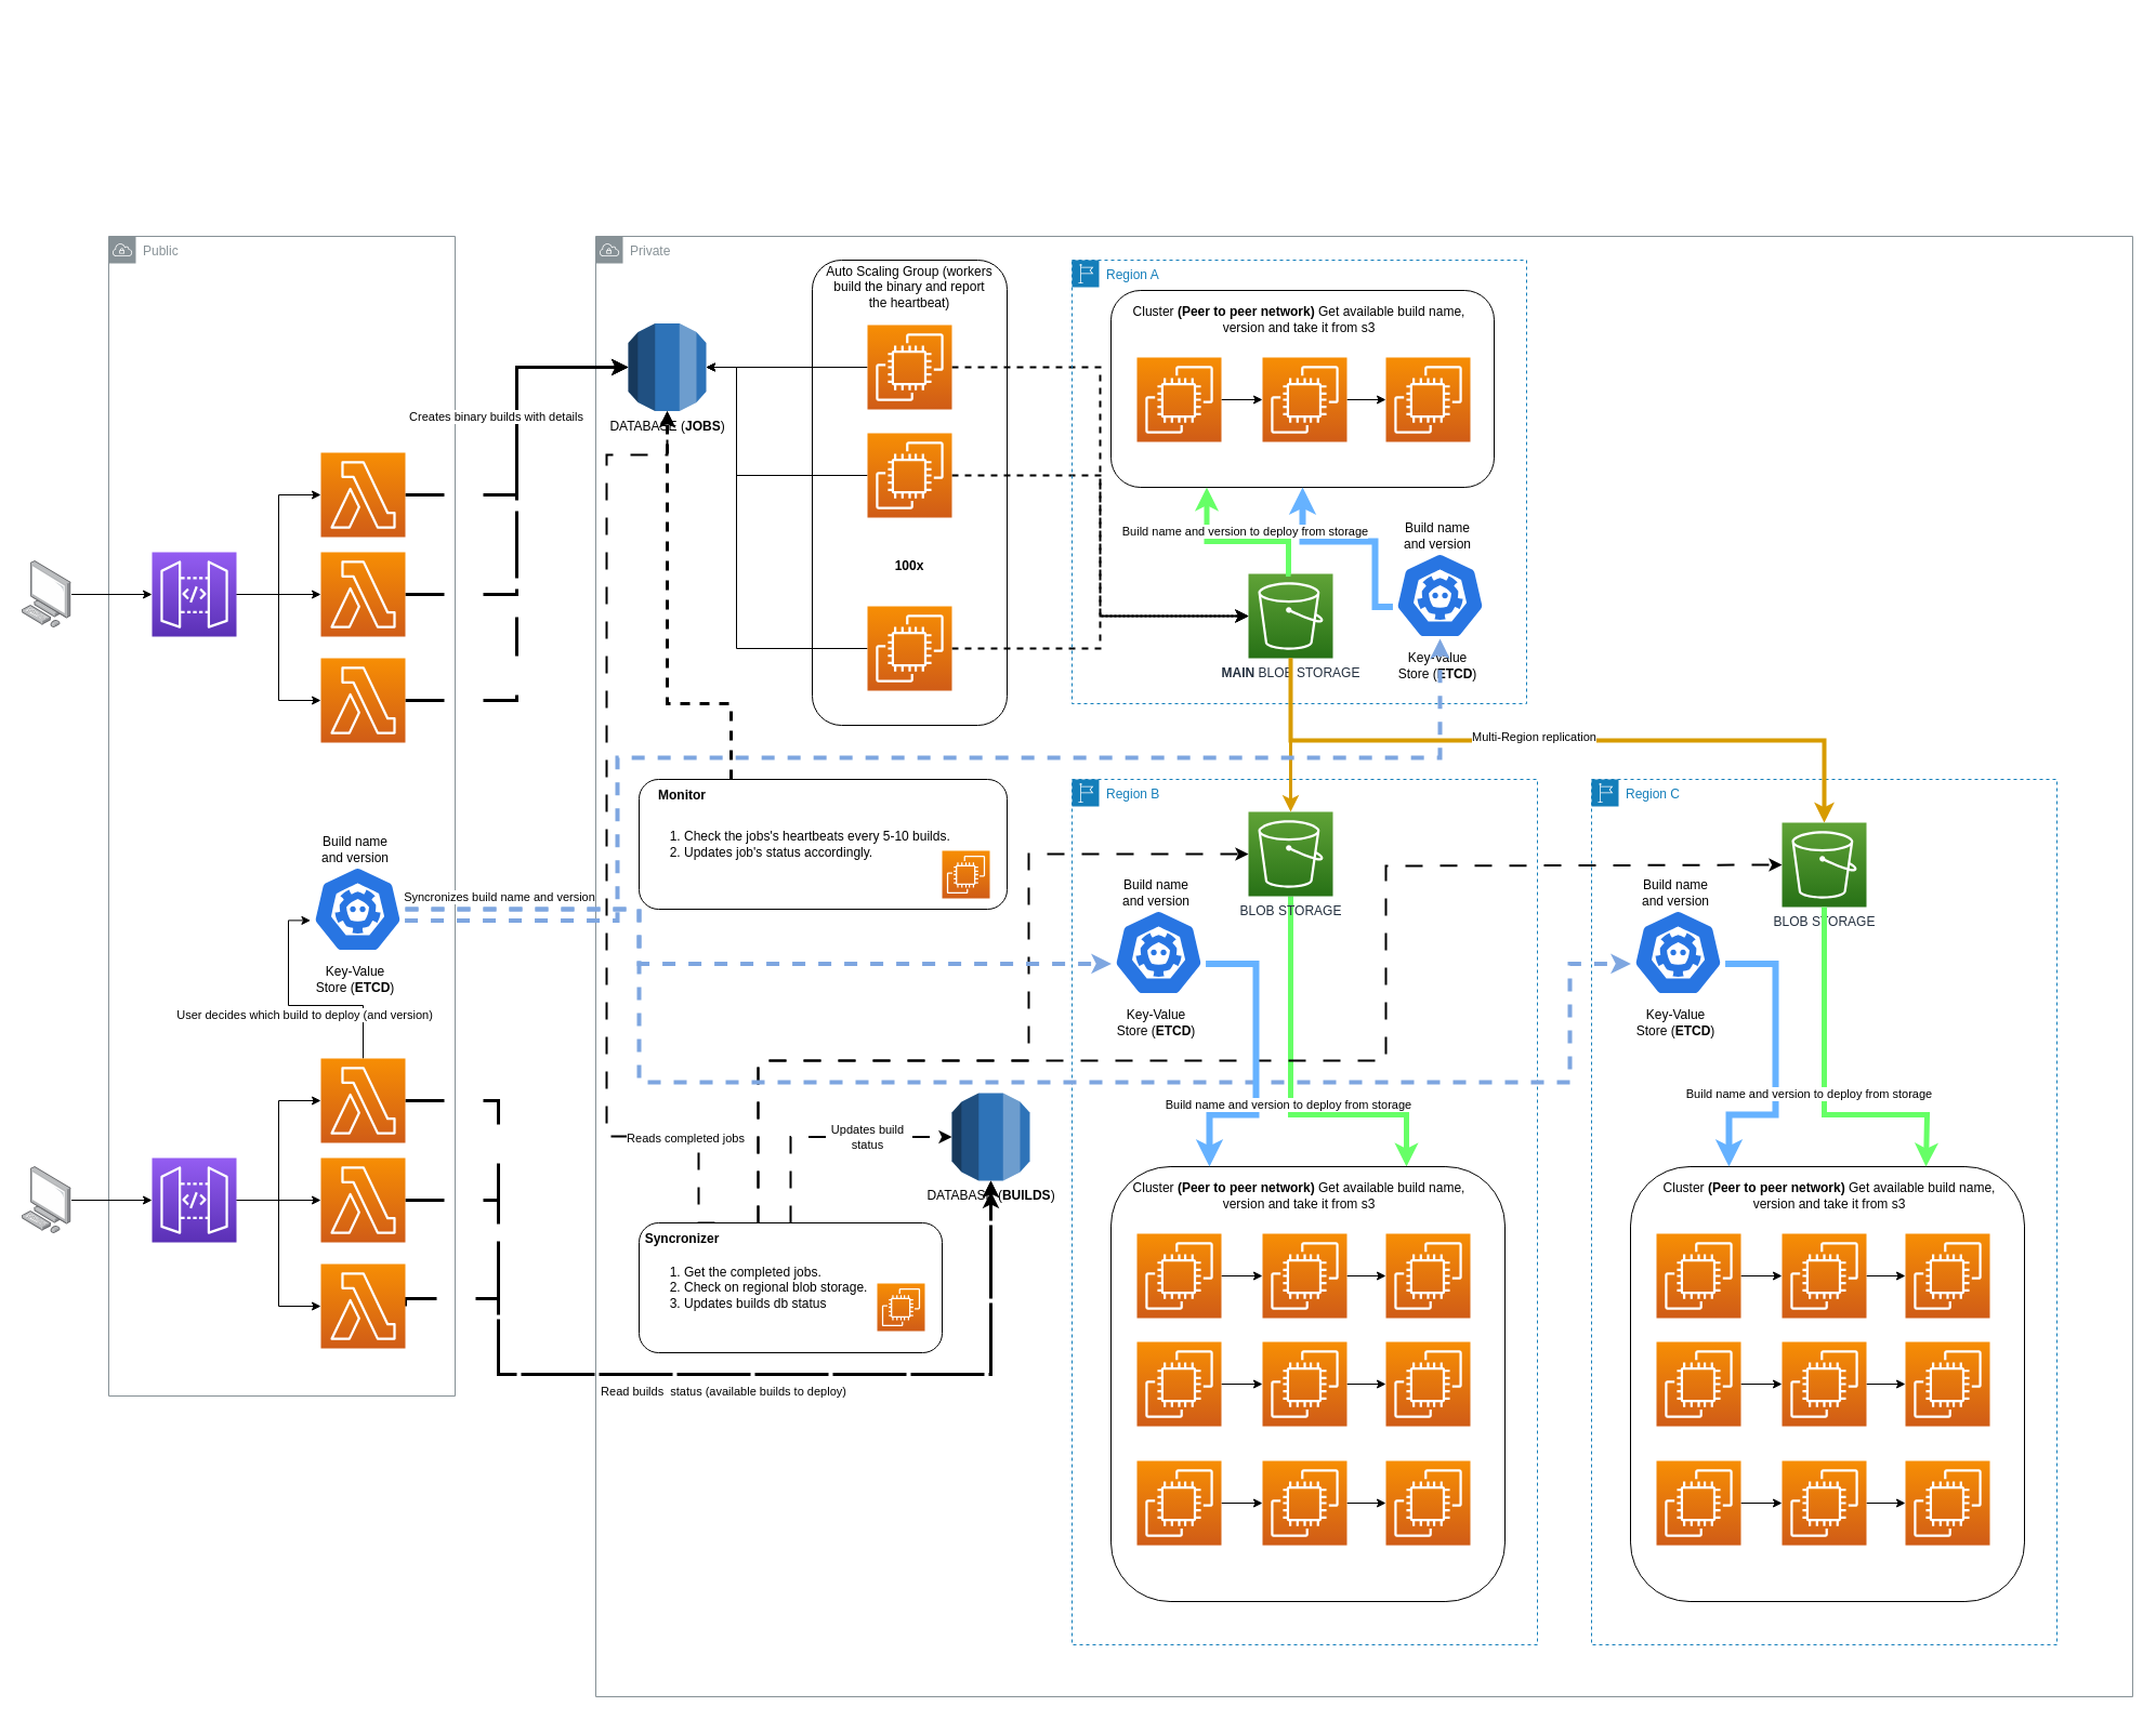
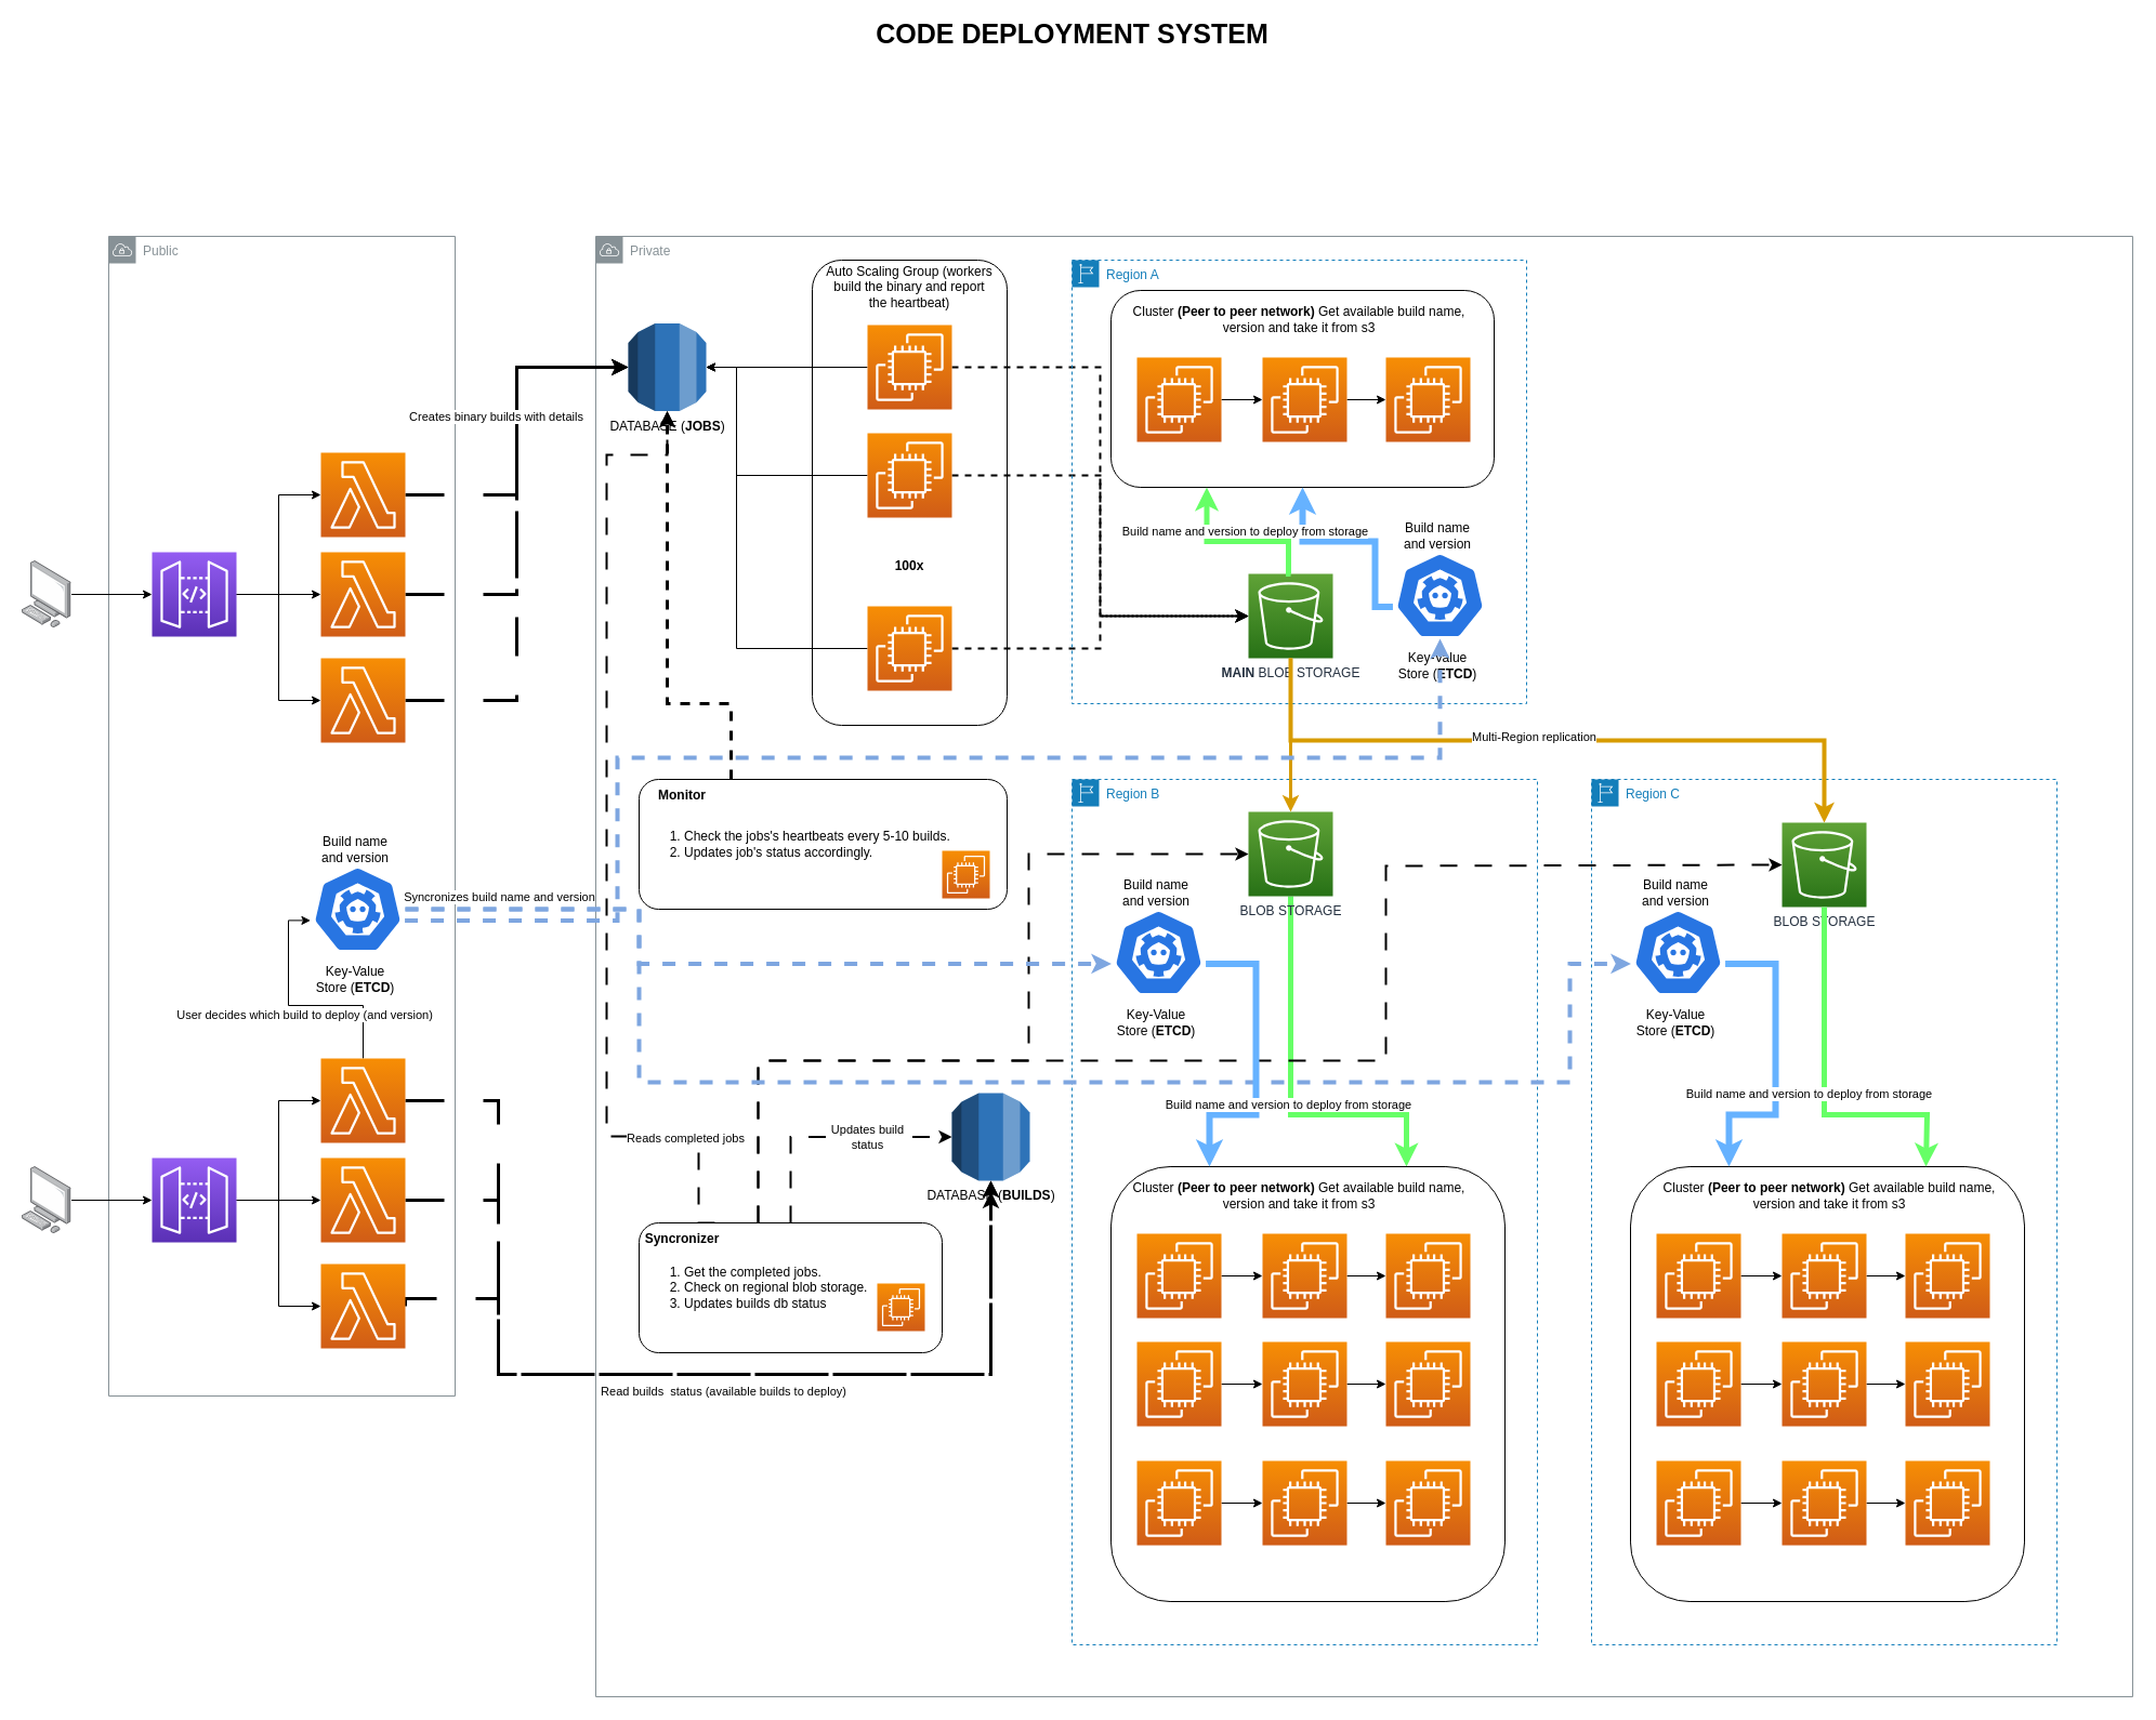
+ <mxCell id="17" value="CODE DEPLOYMENT SYSTEM" style="text;html=1;strokeColor=none;fillColor=none;align=center;verticalAlign=middle;whiteSpace=wrap;rounded=0;fontStyle=1;fontSize=25;" parent="1" vertex="1"><mxGeometry x="795" y="20" width="391" height="20" as="geometry" /></mxCell>
